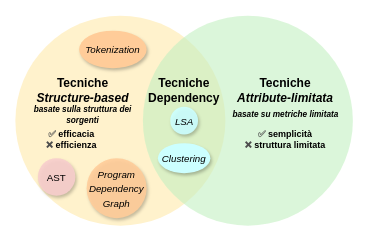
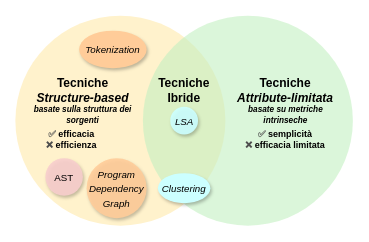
- <mxCell id="9" value="&lt;b&gt;&lt;font style=&quot;font-size: 16px;&quot;&gt;Tecniche&lt;br&gt;Dependency&lt;br&gt;&lt;/font&gt;&lt;/b&gt;" style="text;html=1;strokeColor=none;fillColor=none;align=center;verticalAlign=middle;whiteSpace=wrap;rounded=0;opacity=90;" vertex="1" parent="1"><mxGeometry x="200" y="90" width="90" height="60" as="geometry" /></mxCell>
+ <mxCell id="9" value="&lt;b&gt;&lt;font style=&quot;font-size: 16px;&quot;&gt;Tecniche&lt;br&gt;Ibride&lt;br&gt;&lt;/font&gt;&lt;/b&gt;" style="text;html=1;strokeColor=none;fillColor=none;align=center;verticalAlign=middle;whiteSpace=wrap;rounded=0;opacity=90;" vertex="1" parent="1"><mxGeometry x="200" y="90" width="90" height="60" as="geometry" /></mxCell>
- <mxCell id="12" value="&lt;b&gt;&lt;font style=&quot;&quot;&gt;&lt;i style=&quot;&quot;&gt;&lt;font style=&quot;font-size: 11px;&quot;&gt;basate su metriche limitata&lt;/font&gt;&lt;br&gt;&lt;/i&gt;&lt;/font&gt;&lt;/b&gt;" style="text;html=1;strokeColor=none;fillColor=none;align=center;verticalAlign=middle;whiteSpace=wrap;rounded=0;opacity=90;" vertex="1" parent="1"><mxGeometry x="302.5" y="141.5" width="155" height="20" as="geometry" /></mxCell>
+ <mxCell id="12" value="&lt;b&gt;&lt;font style=&quot;&quot;&gt;&lt;i style=&quot;&quot;&gt;&lt;font style=&quot;font-size: 11px;&quot;&gt;basate su metriche intrinseche&lt;/font&gt;&lt;br&gt;&lt;/i&gt;&lt;/font&gt;&lt;/b&gt;" style="text;html=1;strokeColor=none;fillColor=none;align=center;verticalAlign=middle;whiteSpace=wrap;rounded=0;opacity=90;" vertex="1" parent="1"><mxGeometry x="302.5" y="141.5" width="155" height="20" as="geometry" /></mxCell>
- <mxCell id="14" value="&lt;div style=&quot;font-size: 12px;&quot;&gt;&lt;font style=&quot;font-size: 12px;&quot;&gt;&lt;b&gt;✅ &lt;font color=&quot;#000000&quot;&gt;semplicità&lt;/font&gt;&lt;/b&gt;&lt;/font&gt;&lt;/div&gt;&lt;div style=&quot;font-size: 12px;&quot;&gt;&lt;font style=&quot;font-size: 12px;&quot;&gt;&lt;b&gt;❌ &lt;font color=&quot;#000000&quot;&gt;struttura limitata&lt;/font&gt;&lt;/b&gt;&lt;/font&gt;&lt;/div&gt;" style="text;html=1;strokeColor=none;fillColor=none;align=center;verticalAlign=middle;whiteSpace=wrap;rounded=0;shadow=1;sketch=0;fontSize=10;fontColor=#4D4D4D;opacity=60;" vertex="1" parent="1"><mxGeometry x="315" y="170" width="130" height="30" as="geometry" /></mxCell>
+ <mxCell id="14" value="&lt;div style=&quot;font-size: 12px;&quot;&gt;&lt;font style=&quot;font-size: 12px;&quot;&gt;&lt;b&gt;✅ &lt;font color=&quot;#000000&quot;&gt;semplicità&lt;/font&gt;&lt;/b&gt;&lt;/font&gt;&lt;/div&gt;&lt;div style=&quot;font-size: 12px;&quot;&gt;&lt;font style=&quot;font-size: 12px;&quot;&gt;&lt;b&gt;❌ &lt;font color=&quot;#000000&quot;&gt;efficacia limitata&lt;/font&gt;&lt;/b&gt;&lt;/font&gt;&lt;/div&gt;" style="text;html=1;strokeColor=none;fillColor=none;align=center;verticalAlign=middle;whiteSpace=wrap;rounded=0;shadow=1;sketch=0;fontSize=10;fontColor=#4D4D4D;opacity=60;" vertex="1" parent="1"><mxGeometry x="315" y="170" width="130" height="30" as="geometry" /></mxCell>
- <mxCell id="11" value="&lt;i style=&quot;&quot;&gt;Clustering&lt;/i&gt;" style="ellipse;whiteSpace=wrap;html=1;fontSize=13;strokeColor=none;fillColor=#CCFFFF;gradientColor=none;shadow=1;" vertex="1" parent="1"><mxGeometry x="210" y="190" width="70" height="40" as="geometry" /></mxCell>
+ <mxCell id="11" value="&lt;i style=&quot;&quot;&gt;Clustering&lt;/i&gt;" style="ellipse;whiteSpace=wrap;html=1;fontSize=13;strokeColor=none;fillColor=#CCFFFF;gradientColor=none;shadow=1;" vertex="1" parent="1"><mxGeometry x="210" y="230" width="70" height="40" as="geometry" /></mxCell>
- <mxCell id="6" value="&lt;font style=&quot;font-size: 13px;&quot;&gt;AST&lt;/font&gt;" style="ellipse;whiteSpace=wrap;html=1;aspect=fixed;fontSize=16;opacity=90;fillColor=#f8cecc;strokeColor=none;shadow=1;" vertex="1" parent="1"><mxGeometry x="50" y="210" width="50" height="50" as="geometry" /></mxCell>
+ <mxCell id="6" value="&lt;font style=&quot;font-size: 13px;&quot;&gt;AST&lt;/font&gt;" style="ellipse;whiteSpace=wrap;html=1;aspect=fixed;fontSize=16;opacity=90;fillColor=#f8cecc;strokeColor=none;shadow=1;" vertex="1" parent="1"><mxGeometry x="60" y="210" width="50" height="50" as="geometry" /></mxCell>
